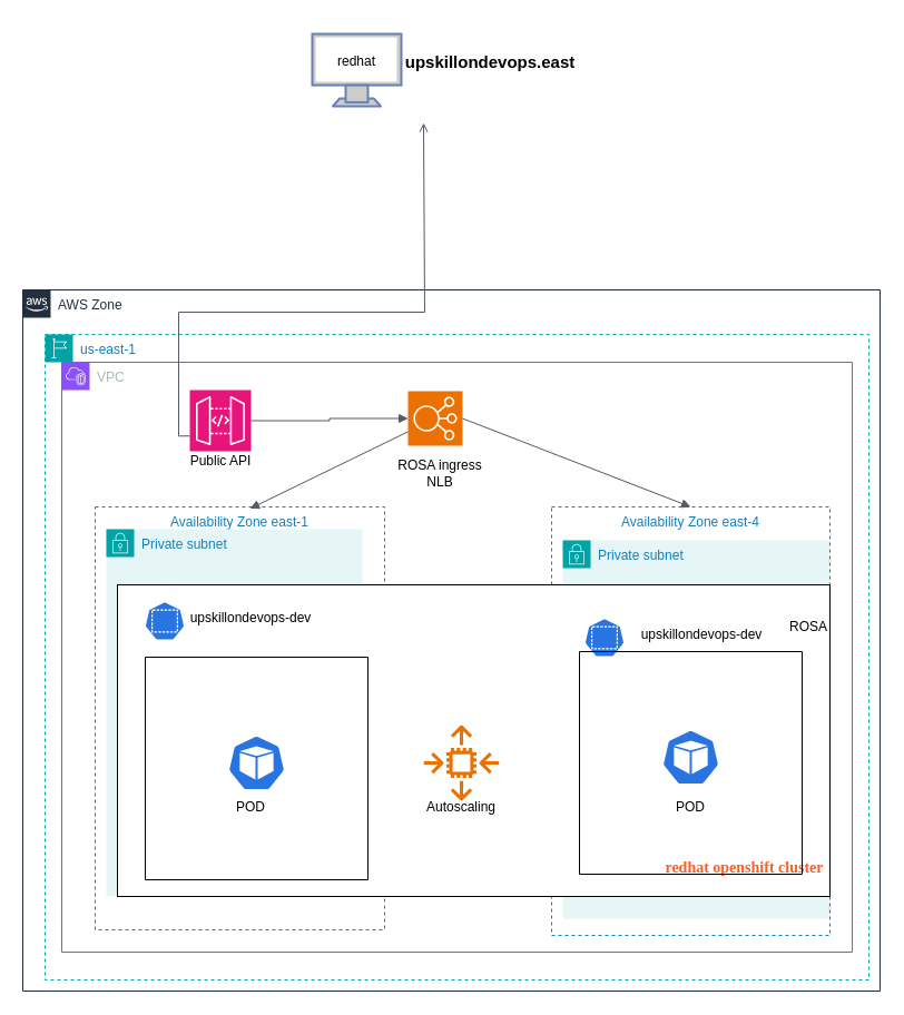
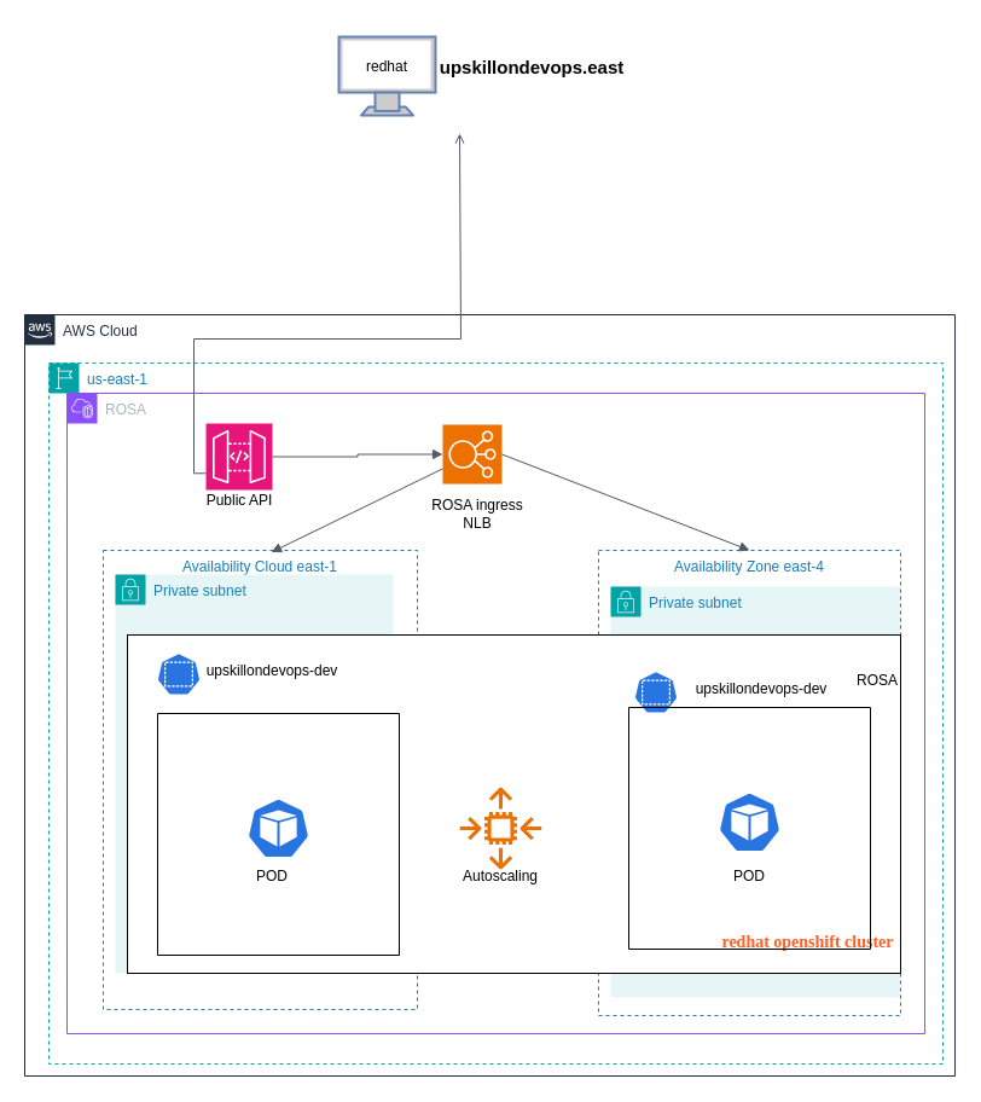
- <mxCell id="2" value="AWS Zone" style="points=[[0,0],[0.25,0],[0.5,0],[0.75,0],[1,0],[1,0.25],[1,0.5],[1,0.75],[1,1],[0.75,1],[0.5,1],[0.25,1],[0,1],[0,0.75],[0,0.5],[0,0.25]];outlineConnect=0;gradientColor=none;html=1;whiteSpace=wrap;fontSize=12;fontStyle=0;container=1;pointerEvents=0;collapsible=0;recursiveResize=0;shape=mxgraph.aws4.group;grIcon=mxgraph.aws4.group_aws_cloud_alt;strokeColor=#232F3E;fillColor=none;verticalAlign=top;align=left;spacingLeft=30;fontColor=#232F3E;dashed=0;" vertex="1" parent="1"><mxGeometry x="20" y="260" width="770" height="630" as="geometry" /></mxCell>
+ <mxCell id="2" value="AWS Cloud" style="points=[[0,0],[0.25,0],[0.5,0],[0.75,0],[1,0],[1,0.25],[1,0.5],[1,0.75],[1,1],[0.75,1],[0.5,1],[0.25,1],[0,1],[0,0.75],[0,0.5],[0,0.25]];outlineConnect=0;gradientColor=none;html=1;whiteSpace=wrap;fontSize=12;fontStyle=0;container=1;pointerEvents=0;collapsible=0;recursiveResize=0;shape=mxgraph.aws4.group;grIcon=mxgraph.aws4.group_aws_cloud_alt;strokeColor=#232F3E;fillColor=none;verticalAlign=top;align=left;spacingLeft=30;fontColor=#232F3E;dashed=0;" vertex="1" parent="1"><mxGeometry x="20" y="260" width="770" height="630" as="geometry" /></mxCell>
- <mxCell id="4" value="VPC" style="points=[[0,0],[0.25,0],[0.5,0],[0.75,0],[1,0],[1,0.25],[1,0.5],[1,0.75],[1,1],[0.75,1],[0.5,1],[0.25,1],[0,1],[0,0.75],[0,0.5],[0,0.25]];outlineConnect=0;gradientColor=none;html=1;whiteSpace=wrap;fontSize=12;fontStyle=0;container=1;pointerEvents=0;collapsible=0;recursiveResize=0;shape=mxgraph.aws4.group;grIcon=mxgraph.aws4.group_vpc2;strokeColor=#8C4FFF;fillColor=none;verticalAlign=top;align=left;spacingLeft=30;fontColor=#AAB7B8;dashed=0;" vertex="1" parent="1"><mxGeometry x="55" y="325" width="710" height="530" as="geometry" /></mxCell>
+ <mxCell id="4" value="ROSA" style="points=[[0,0],[0.25,0],[0.5,0],[0.75,0],[1,0],[1,0.25],[1,0.5],[1,0.75],[1,1],[0.75,1],[0.5,1],[0.25,1],[0,1],[0,0.75],[0,0.5],[0,0.25]];outlineConnect=0;gradientColor=none;html=1;whiteSpace=wrap;fontSize=12;fontStyle=0;container=1;pointerEvents=0;collapsible=0;recursiveResize=0;shape=mxgraph.aws4.group;grIcon=mxgraph.aws4.group_vpc2;strokeColor=#8C4FFF;fillColor=none;verticalAlign=top;align=left;spacingLeft=30;fontColor=#AAB7B8;dashed=0;" vertex="1" parent="1"><mxGeometry x="55" y="325" width="710" height="530" as="geometry" /></mxCell>
- <mxCell id="6" value="Availability Zone east-1" style="fillColor=none;strokeColor=#147EBA;dashed=1;verticalAlign=top;fontStyle=0;fontColor=#147EBA;whiteSpace=wrap;html=1;" vertex="1" parent="4"><mxGeometry x="30" y="130" width="260" height="380" as="geometry" /></mxCell>
+ <mxCell id="6" value="Availability Cloud east-1" style="fillColor=none;strokeColor=#147EBA;dashed=1;verticalAlign=top;fontStyle=0;fontColor=#147EBA;whiteSpace=wrap;html=1;" vertex="1" parent="4"><mxGeometry x="30" y="130" width="260" height="380" as="geometry" /></mxCell>
